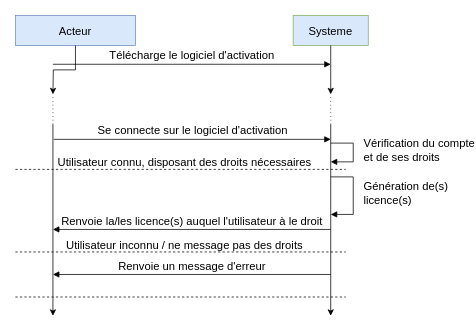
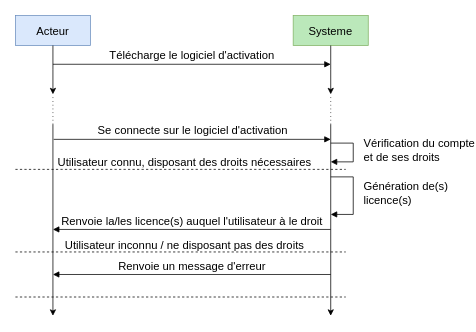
- <mxCell id="3" value="Acteur" style="whiteSpace=wrap;html=1;shadow=0;fontSize=15;fillColor=#dae8fc;strokeColor=#6c8ebf;rounded=0;" vertex="1" parent="1"><mxGeometry x="20" y="20" width="160" height="40" as="geometry" /></mxCell>
+ <mxCell id="3" value="Acteur" style="whiteSpace=wrap;html=1;shadow=0;fontSize=15;fillColor=#dae8fc;strokeColor=#6c8ebf;rounded=0;" vertex="1" parent="1"><mxGeometry x="20" y="20" width="100" height="40" as="geometry" /></mxCell>
- <mxCell id="5" value="Systeme" style="whiteSpace=wrap;html=1;shadow=0;fontSize=15;fillColor=#dae8fc;strokeColor=#82b366;rounded=0;" vertex="1" parent="1"><mxGeometry x="390" y="20" width="100" height="40" as="geometry" /></mxCell>
+ <mxCell id="5" value="Systeme" style="whiteSpace=wrap;html=1;shadow=0;fontSize=15;fillColor=#BBE8BA;strokeColor=#82b366;rounded=0;" vertex="1" parent="1"><mxGeometry x="390" y="20" width="100" height="40" as="geometry" /></mxCell>
- <mxCell id="14" value="&lt;div style=&quot;font-size: 15px&quot;&gt;Utilisateur inconnu / ne message pas des droits &lt;br style=&quot;font-size: 15px&quot;&gt; &lt;/div&gt;" style="text;html=1;align=center;verticalAlign=middle;resizable=0;points=[];autosize=1;strokeColor=none;fillColor=none;fontSize=15;rounded=0;" vertex="1" parent="1"><mxGeometry x="95" y="315" width="300" height="20" as="geometry" /></mxCell>
+ <mxCell id="14" value="&lt;div style=&quot;font-size: 15px&quot;&gt;Utilisateur inconnu / ne disposant pas des droits &lt;br style=&quot;font-size: 15px&quot;&gt; &lt;/div&gt;" style="text;html=1;align=center;verticalAlign=middle;resizable=0;points=[];autosize=1;strokeColor=none;fillColor=none;fontSize=15;rounded=0;" vertex="1" parent="1"><mxGeometry x="95" y="315" width="300" height="20" as="geometry" /></mxCell>
